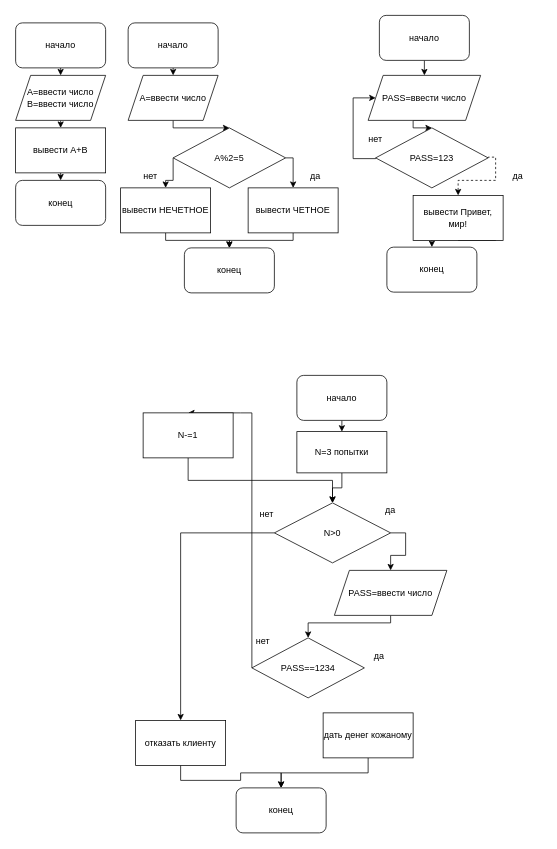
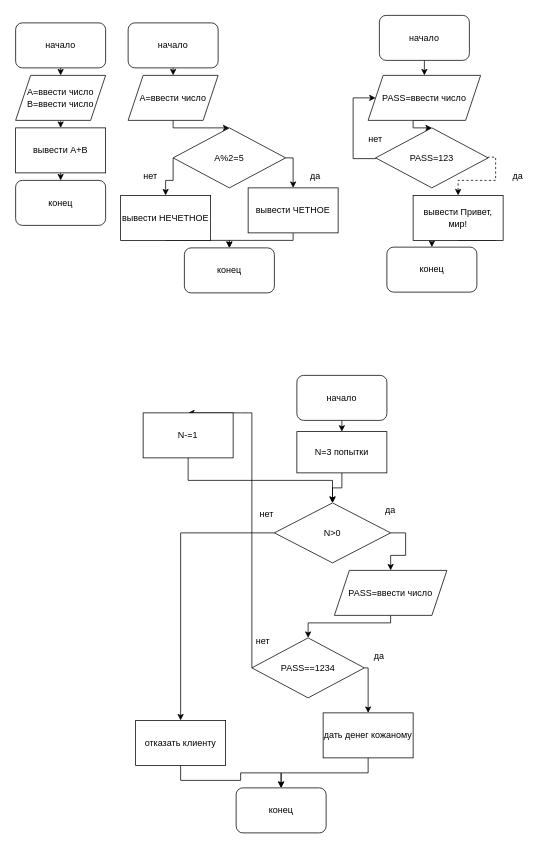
- <mxCell id="17" value="вывести НЕЧЕТНОЕ" style="rounded=0;whiteSpace=wrap;html=1;" vertex="1" parent="1"><mxGeometry x="160" y="250" width="120" height="60" as="geometry" /></mxCell>
+ <mxCell id="17" value="вывести НЕЧЕТНОЕ" style="rounded=0;whiteSpace=wrap;html=1;" vertex="1" parent="1"><mxGeometry x="160" y="260" width="120" height="60" as="geometry" /></mxCell>
+ <mxCell id="40" style="edgeStyle=orthogonalEdgeStyle;rounded=0;orthogonalLoop=1;jettySize=auto;html=1;exitX=1;exitY=0.5;exitDx=0;exitDy=0;entryX=0.5;entryY=0;entryDx=0;entryDy=0;" edge="1" parent="1" source="41" target="57"><mxGeometry relative="1" as="geometry"><Array as="points"><mxPoint x="490" y="890" /></Array></mxGeometry></mxCell>
